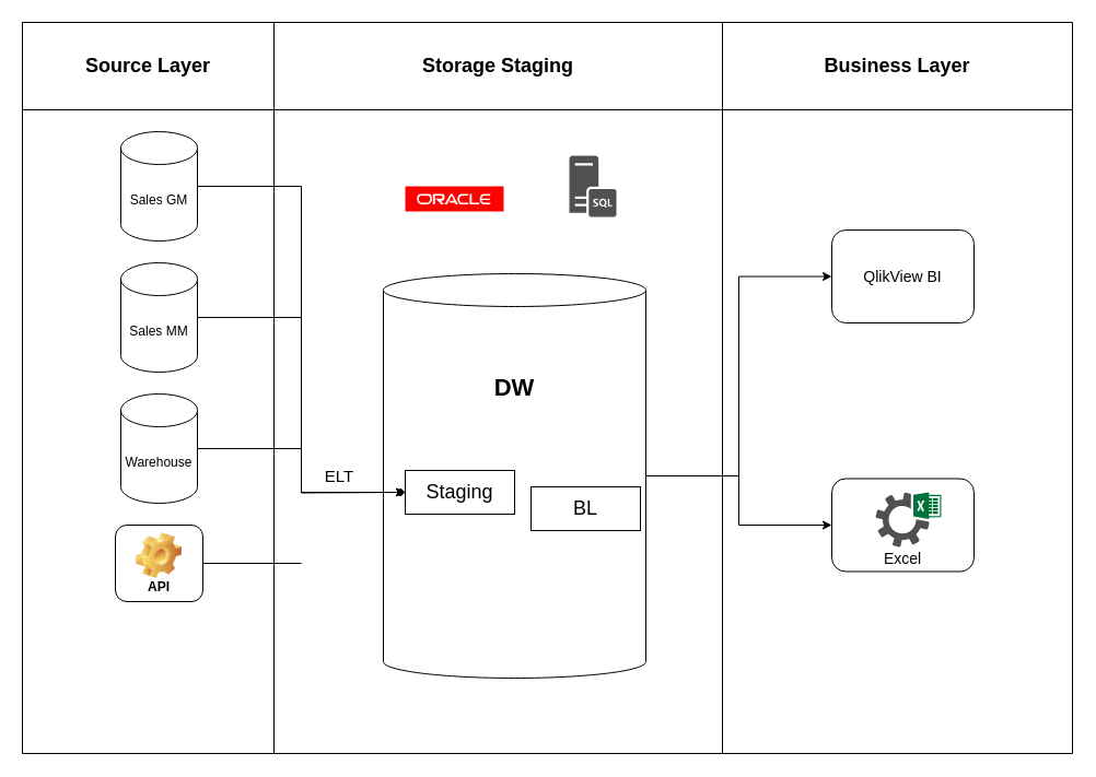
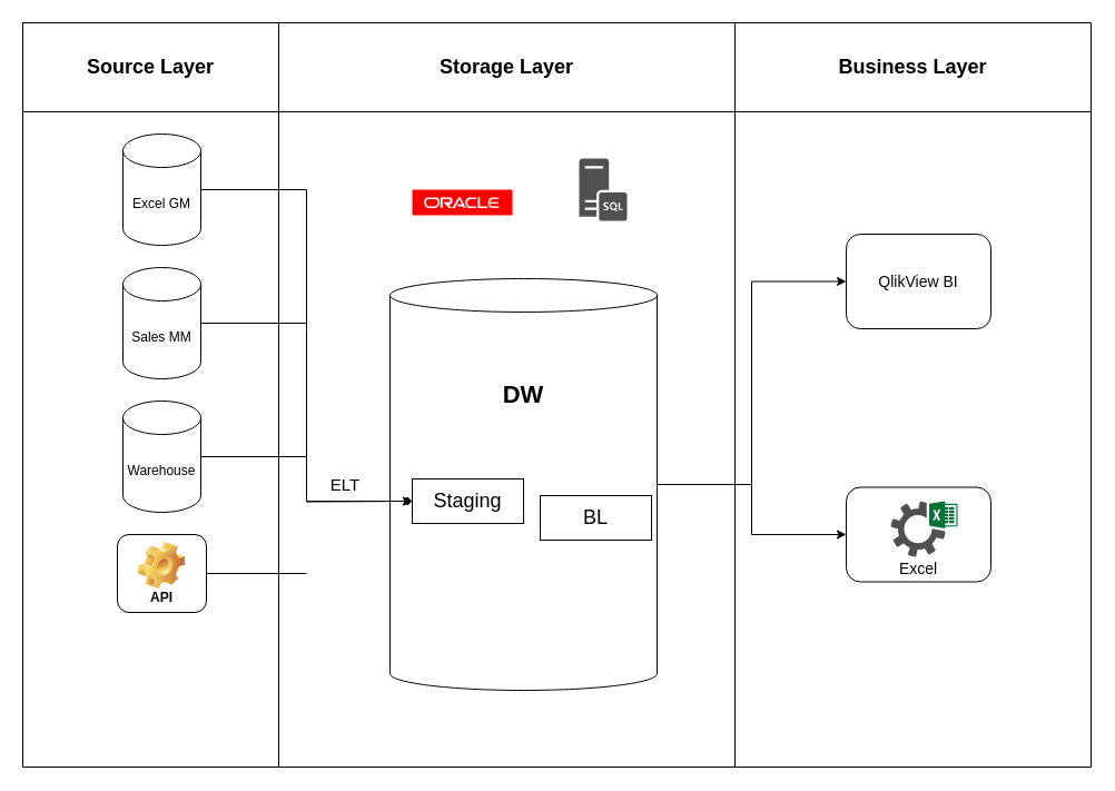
- <mxCell id="5" value="&lt;font style=&quot;font-size: 18px&quot;&gt;&lt;b&gt;Storage Staging&lt;/b&gt;&lt;/font&gt;" style="shape=partialRectangle;html=1;whiteSpace=wrap;connectable=0;overflow=hidden;fillColor=none;top=0;left=0;bottom=0;right=0;pointerEvents=1;fontSize=14;strokeWidth=1;" vertex="1" parent="3"><mxGeometry x="230" width="410" height="80" as="geometry"><mxRectangle width="410" height="80" as="alternateBounds" /></mxGeometry></mxCell>
+ <mxCell id="5" value="&lt;font style=&quot;font-size: 18px&quot;&gt;&lt;b&gt;Storage Layer&lt;/b&gt;&lt;/font&gt;" style="shape=partialRectangle;html=1;whiteSpace=wrap;connectable=0;overflow=hidden;fillColor=none;top=0;left=0;bottom=0;right=0;pointerEvents=1;fontSize=14;strokeWidth=1;" vertex="1" parent="3"><mxGeometry x="230" width="410" height="80" as="geometry"><mxRectangle width="410" height="80" as="alternateBounds" /></mxGeometry></mxCell>
- <mxCell id="20" value="Sales GM" style="shape=cylinder3;whiteSpace=wrap;html=1;boundedLbl=1;backgroundOutline=1;size=15;" vertex="1" parent="1"><mxGeometry x="110" y="120" width="70" height="100" as="geometry" /></mxCell>
+ <mxCell id="20" value="Excel GM" style="shape=cylinder3;whiteSpace=wrap;html=1;boundedLbl=1;backgroundOutline=1;size=15;" vertex="1" parent="1"><mxGeometry x="110" y="120" width="70" height="100" as="geometry" /></mxCell>
